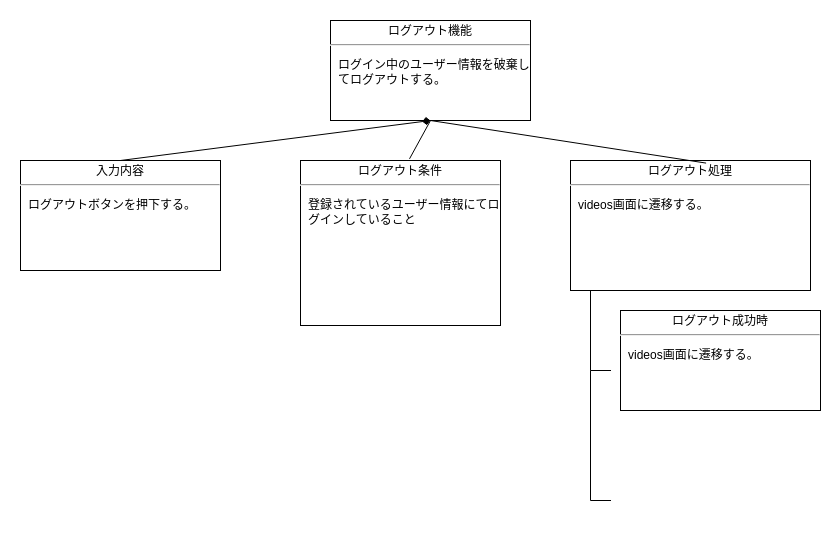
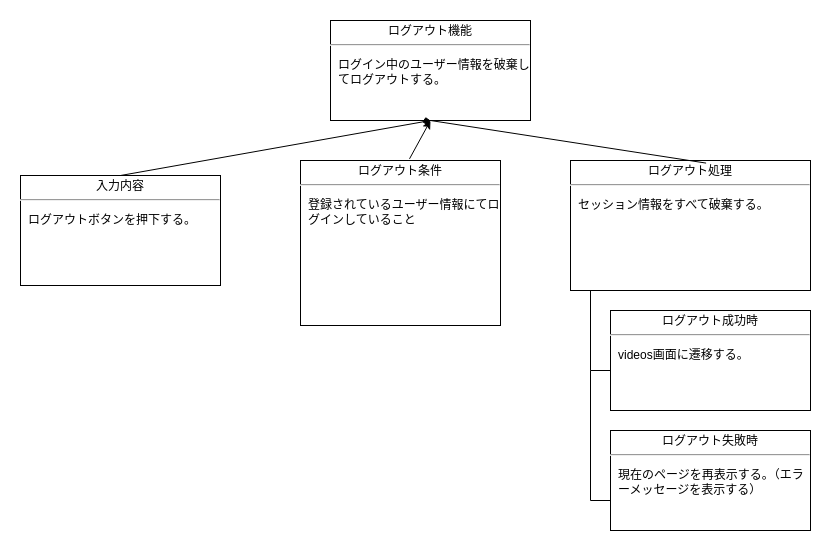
- <mxCell id="10" value="" style="endArrow=none;html=1;entryX=0.5;entryY=1;entryDx=0;entryDy=0;exitX=0.545;exitY=-0.01;exitDx=0;exitDy=0;exitPerimeter=0;" parent="1" source="5" target="2" edge="1"><mxGeometry width="50" height="50" relative="1" as="geometry"><mxPoint x="460" y="330" as="sourcePoint" /><mxPoint x="510" y="280" as="targetPoint" /></mxGeometry></mxCell>
+ <mxCell id="10" value="" style="endArrow=classic;html=1;entryX=0.5;entryY=1;entryDx=0;entryDy=0;exitX=0.545;exitY=-0.01;exitDx=0;exitDy=0;exitPerimeter=0;" parent="1" source="5" target="2" edge="1"><mxGeometry width="50" height="50" relative="1" as="geometry"><mxPoint x="460" y="330" as="sourcePoint" /><mxPoint x="510" y="280" as="targetPoint" /></mxGeometry></mxCell>
- <mxCell id="4" value="&lt;p style=&quot;margin: 0px ; margin-top: 4px ; text-align: center&quot;&gt;ログアウト処理&lt;/p&gt;&lt;hr&gt;&lt;p&gt;&lt;/p&gt;&lt;p style=&quot;margin: 0px ; margin-left: 8px ; text-align: left&quot;&gt;videos画面に遷移する。&lt;/p&gt;" style="shape=rect;overflow=fill;html=1;whiteSpace=wrap;align=center;" parent="1" vertex="1"><mxGeometry x="570" y="160" width="240" height="130" as="geometry" /></mxCell>
+ <mxCell id="4" value="&lt;p style=&quot;margin: 0px ; margin-top: 4px ; text-align: center&quot;&gt;ログアウト処理&lt;/p&gt;&lt;hr&gt;&lt;p&gt;&lt;/p&gt;&lt;p style=&quot;margin: 0px ; margin-left: 8px ; text-align: left&quot;&gt;セッション情報をすべて破棄する。&lt;/p&gt;" style="shape=rect;overflow=fill;html=1;whiteSpace=wrap;align=center;" parent="1" vertex="1"><mxGeometry x="570" y="160" width="240" height="130" as="geometry" /></mxCell>
- <mxCell id="6" value="&lt;p style=&quot;margin: 0px ; margin-top: 4px ; text-align: center&quot;&gt;入力内容&lt;/p&gt;&lt;hr&gt;&lt;p&gt;&lt;/p&gt;&lt;p style=&quot;margin: 0px ; margin-left: 8px ; text-align: left&quot;&gt;ログアウトボタンを押下する。&lt;/p&gt;" style="shape=rect;overflow=fill;html=1;whiteSpace=wrap;align=center;" parent="1" vertex="1"><mxGeometry x="20" y="160" width="200" height="110" as="geometry" /></mxCell>
+ <mxCell id="6" value="&lt;p style=&quot;margin: 0px ; margin-top: 4px ; text-align: center&quot;&gt;入力内容&lt;/p&gt;&lt;hr&gt;&lt;p&gt;&lt;/p&gt;&lt;p style=&quot;margin: 0px ; margin-left: 8px ; text-align: left&quot;&gt;ログアウトボタンを押下する。&lt;/p&gt;" style="shape=rect;overflow=fill;html=1;whiteSpace=wrap;align=center;" parent="1" vertex="1"><mxGeometry x="20" y="175" width="200" height="110" as="geometry" /></mxCell>
- <mxCell id="3" value="&lt;p style=&quot;margin: 0px ; margin-top: 4px ; text-align: center&quot;&gt;ログアウト成功時&lt;/p&gt;&lt;hr&gt;&lt;p&gt;&lt;/p&gt;&lt;p style=&quot;margin: 0px ; margin-left: 8px ; text-align: left&quot;&gt;videos画面に遷移する。&lt;/p&gt;" style="shape=rect;overflow=fill;html=1;whiteSpace=wrap;align=center;" parent="1" vertex="1"><mxGeometry x="620" y="310" width="200" height="100" as="geometry" /></mxCell>
+ <mxCell id="3" value="&lt;p style=&quot;margin: 0px ; margin-top: 4px ; text-align: center&quot;&gt;ログアウト成功時&lt;/p&gt;&lt;hr&gt;&lt;p&gt;&lt;/p&gt;&lt;p style=&quot;margin: 0px ; margin-left: 8px ; text-align: left&quot;&gt;videos画面に遷移する。&lt;/p&gt;" style="shape=rect;overflow=fill;html=1;whiteSpace=wrap;align=center;" parent="1" vertex="1"><mxGeometry x="610" y="310" width="200" height="100" as="geometry" /></mxCell>
+ <mxCell id="7" value="&lt;p style=&quot;margin: 0px ; margin-top: 4px ; text-align: center&quot;&gt;ログアウト失敗時&lt;/p&gt;&lt;hr&gt;&lt;p&gt;&lt;/p&gt;&lt;p style=&quot;margin: 0px ; margin-left: 8px ; text-align: left&quot;&gt;現在のページを再表示する。（エラーメッセージを表示する）&lt;/p&gt;" style="shape=rect;overflow=fill;html=1;whiteSpace=wrap;align=center;" parent="1" vertex="1"><mxGeometry x="610" y="430" width="200" height="100" as="geometry" /></mxCell>
